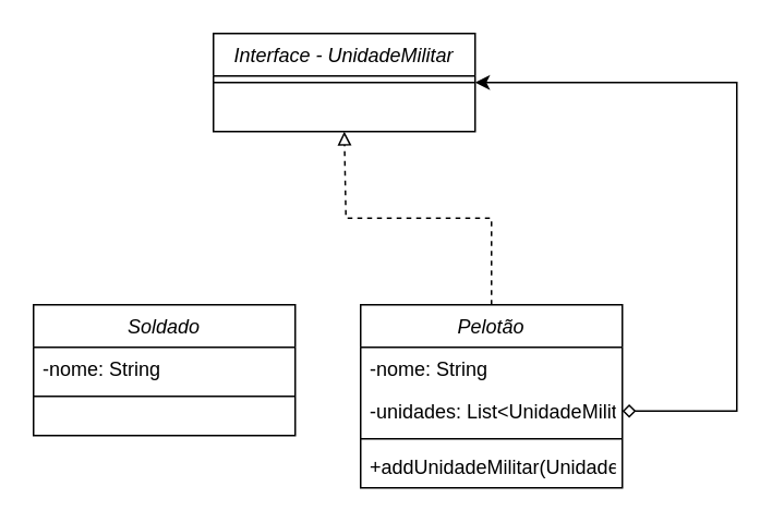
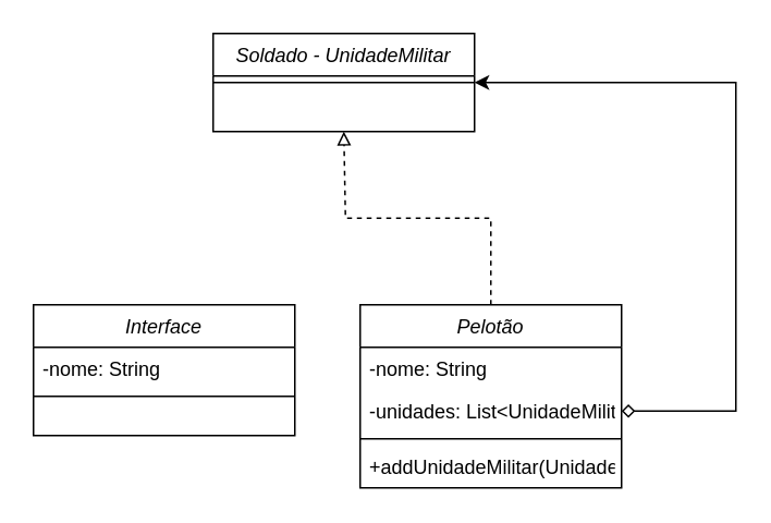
- <mxCell id="2" value="Interface - UnidadeMilitar" style="swimlane;fontStyle=2;align=center;verticalAlign=top;childLayout=stackLayout;horizontal=1;startSize=26;horizontalStack=0;resizeParent=1;resizeLast=0;collapsible=1;marginBottom=0;rounded=0;shadow=0;strokeWidth=1;" parent="1" vertex="1"><mxGeometry x="130" y="20" width="160" height="60" as="geometry"><mxRectangle x="230" y="140" width="160" height="26" as="alternateBounds" /></mxGeometry></mxCell>
+ <mxCell id="2" value="Soldado - UnidadeMilitar" style="swimlane;fontStyle=2;align=center;verticalAlign=top;childLayout=stackLayout;horizontal=1;startSize=26;horizontalStack=0;resizeParent=1;resizeLast=0;collapsible=1;marginBottom=0;rounded=0;shadow=0;strokeWidth=1;" parent="1" vertex="1"><mxGeometry x="130" y="20" width="160" height="60" as="geometry"><mxRectangle x="230" y="140" width="160" height="26" as="alternateBounds" /></mxGeometry></mxCell>
- <mxCell id="10" value="Soldado" style="swimlane;fontStyle=2;align=center;verticalAlign=top;childLayout=stackLayout;horizontal=1;startSize=26;horizontalStack=0;resizeParent=1;resizeLast=0;collapsible=1;marginBottom=0;rounded=0;shadow=0;strokeWidth=1;" parent="1" vertex="1"><mxGeometry x="20" y="186" width="160" height="80" as="geometry"><mxRectangle x="230" y="140" width="160" height="26" as="alternateBounds" /></mxGeometry></mxCell>
+ <mxCell id="10" value="Interface" style="swimlane;fontStyle=2;align=center;verticalAlign=top;childLayout=stackLayout;horizontal=1;startSize=26;horizontalStack=0;resizeParent=1;resizeLast=0;collapsible=1;marginBottom=0;rounded=0;shadow=0;strokeWidth=1;" parent="1" vertex="1"><mxGeometry x="20" y="186" width="160" height="80" as="geometry"><mxRectangle x="230" y="140" width="160" height="26" as="alternateBounds" /></mxGeometry></mxCell>
